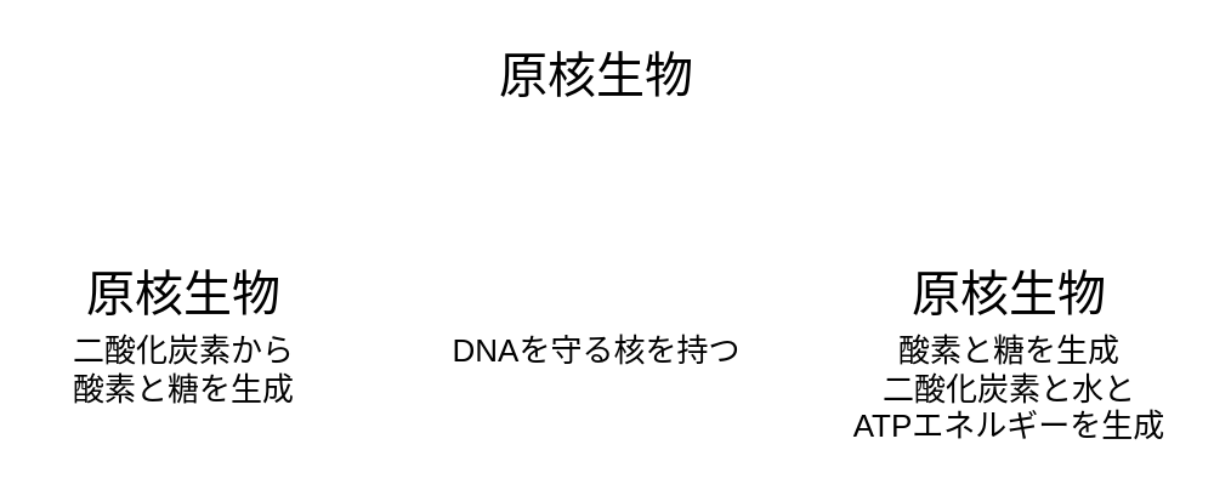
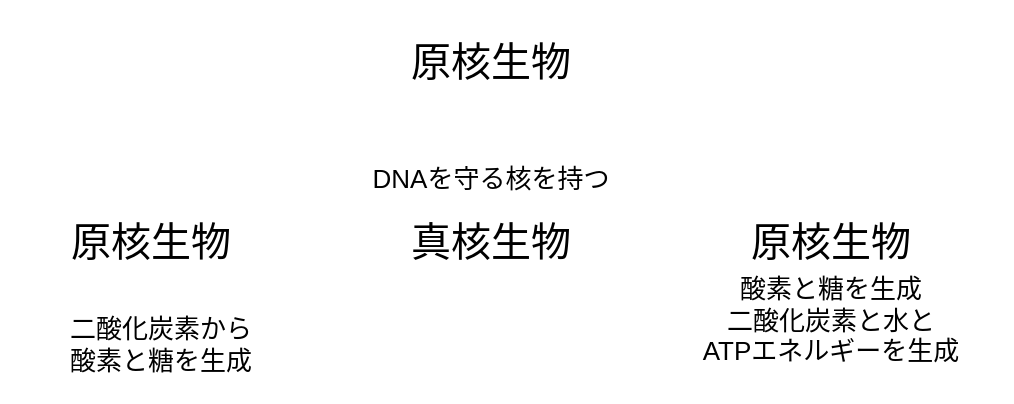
+ <mxCell id="5" value="&lt;font style=&quot;font-size: 20px&quot;&gt;真核生物&lt;/font&gt;" style="text;html=1;align=center;verticalAlign=middle;resizable=0;points=[];autosize=1;" vertex="1" parent="1"><mxGeometry x="195" y="110" width="100" height="20" as="geometry" /></mxCell>
- <mxCell id="6" value="&lt;span style=&quot;font-family: &amp;#34;arial&amp;#34; ; font-size: 13px&quot;&gt;DNAを守る核を持つ&lt;/span&gt;" style="text;html=1;align=center;verticalAlign=top;resizable=0;points=[];autosize=1;" vertex="1" parent="1"><mxGeometry x="180" y="130" width="130" height="20" as="geometry" /></mxCell>
+ <mxCell id="6" value="&lt;span style=&quot;font-family: &amp;#34;arial&amp;#34; ; font-size: 13px&quot;&gt;DNAを守る核を持つ&lt;/span&gt;" style="text;html=1;align=center;verticalAlign=top;resizable=0;points=[];autosize=1;" vertex="1" parent="1"><mxGeometry x="180" y="75" width="130" height="20" as="geometry" /></mxCell>
- <mxCell id="4" value="&lt;span style=&quot;font-family: &amp;#34;arial&amp;#34; ; font-size: 13px&quot;&gt;二酸化炭素から&lt;br&gt;酸素と糖を生成&lt;/span&gt;" style="text;html=1;align=center;verticalAlign=top;resizable=0;points=[];autosize=1;" vertex="1" parent="1"><mxGeometry x="20" y="130" width="110" height="30" as="geometry" /></mxCell>
+ <mxCell id="4" value="&lt;span style=&quot;font-family: &amp;#34;arial&amp;#34; ; font-size: 13px&quot;&gt;二酸化炭素から&lt;br&gt;酸素と糖を生成&lt;/span&gt;" style="text;html=1;align=center;verticalAlign=top;resizable=0;points=[];autosize=1;" vertex="1" parent="1"><mxGeometry x="25" y="150" width="110" height="30" as="geometry" /></mxCell>
